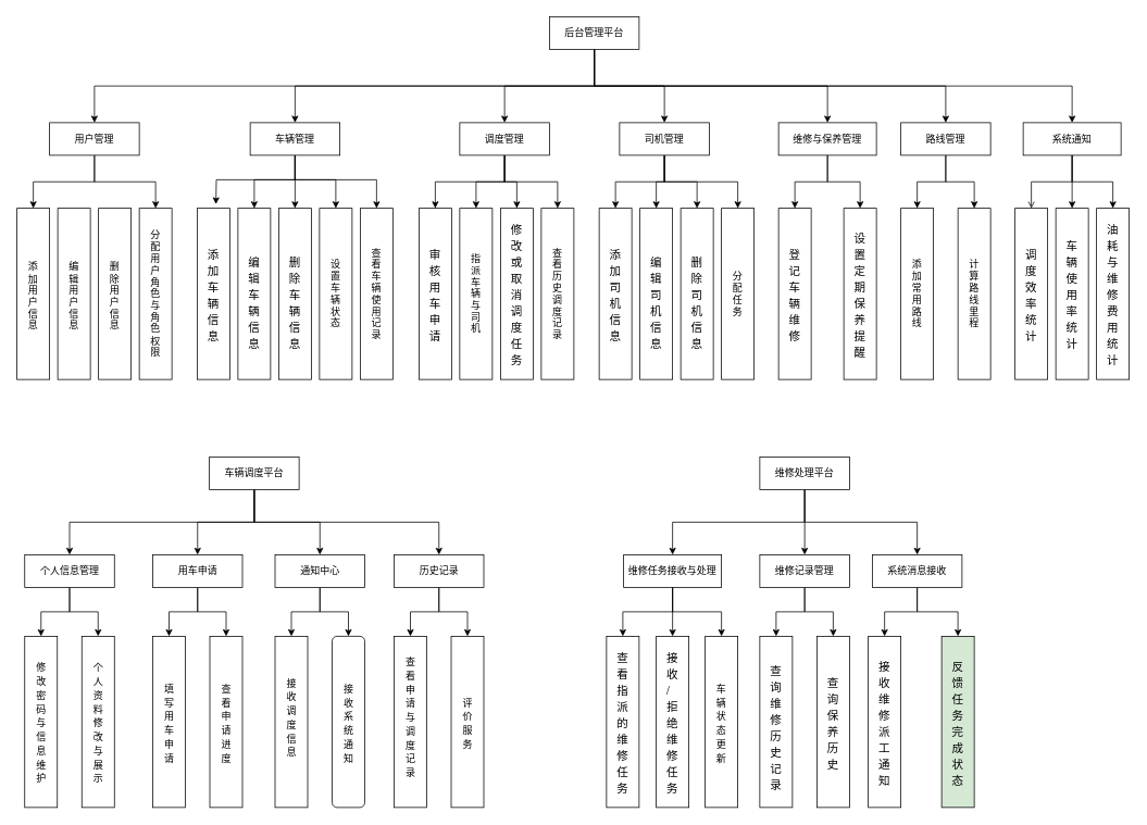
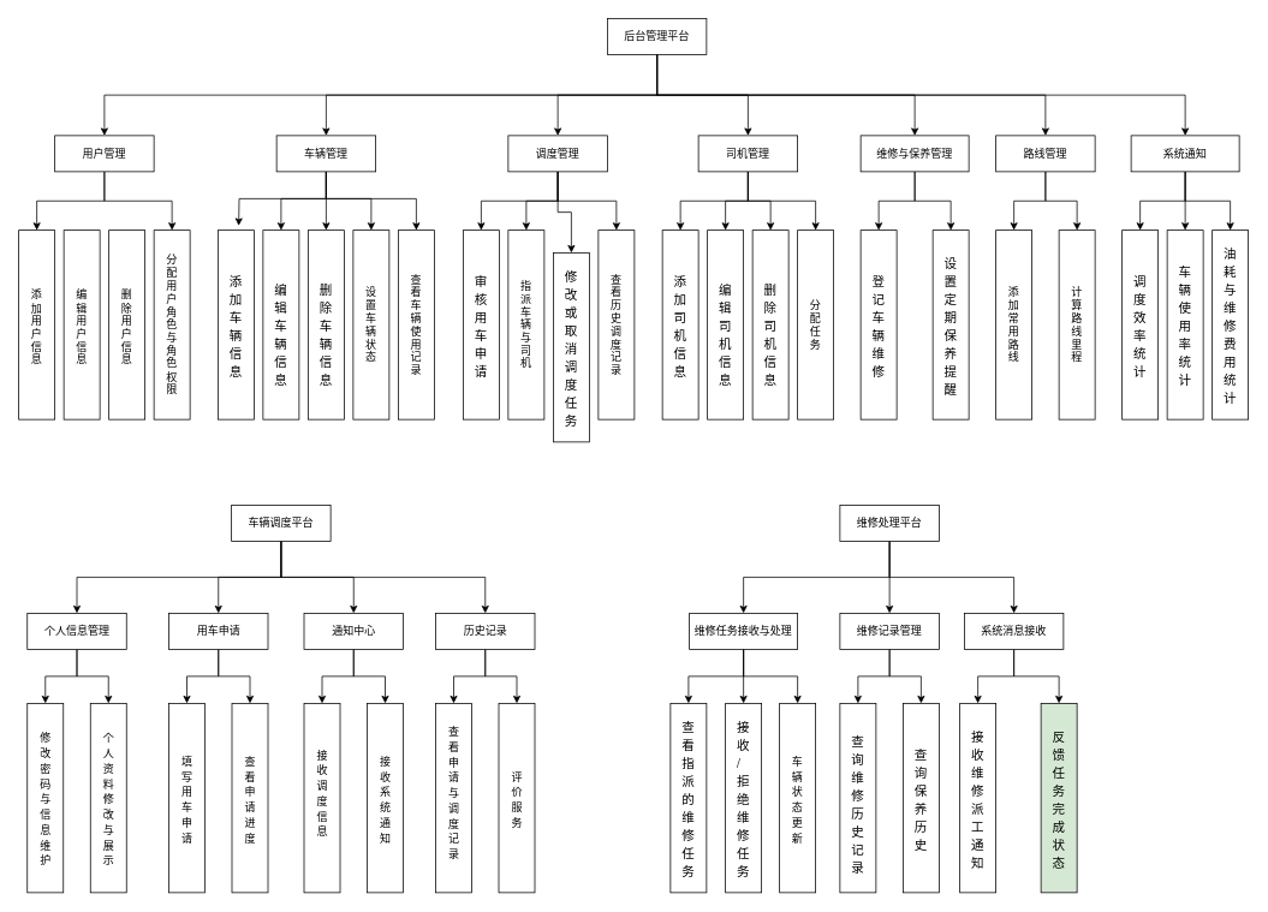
- <mxCell id="27" value="&lt;font style=&quot;vertical-align: inherit;&quot;&gt;&lt;font style=&quot;vertical-align: inherit;&quot;&gt;司机管理&lt;/font&gt;&lt;/font&gt;" style="rounded=0;whiteSpace=wrap;html=1;" parent="1" vertex="1"><mxGeometry x="759" y="150" width="110" height="40" as="geometry" /></mxCell>
+ <mxCell id="27" value="&lt;font style=&quot;vertical-align: inherit;&quot;&gt;&lt;font style=&quot;vertical-align: inherit;&quot;&gt;司机管理&lt;/font&gt;&lt;/font&gt;" style="rounded=0;whiteSpace=wrap;html=1;" parent="1" vertex="1"><mxGeometry x="774" y="150" width="110" height="40" as="geometry" /></mxCell>
- <mxCell id="34" style="edgeStyle=orthogonalEdgeStyle;rounded=0;orthogonalLoop=1;jettySize=auto;html=1;exitX=0.5;exitY=1;exitDx=0;exitDy=0;entryX=0.5;entryY=0;entryDx=0;entryDy=0;endArrow=open;" edge="1" parent="1" source="37" target="60"><mxGeometry relative="1" as="geometry" /></mxCell>
+ <mxCell id="34" style="edgeStyle=orthogonalEdgeStyle;rounded=0;orthogonalLoop=1;jettySize=auto;html=1;exitX=0.5;exitY=1;exitDx=0;exitDy=0;entryX=0.5;entryY=0;entryDx=0;entryDy=0;" edge="1" parent="1" source="37" target="60"><mxGeometry relative="1" as="geometry" /></mxCell>
- <mxCell id="51" value="&lt;p style=&quot;margin: 0px; font-variant-numeric: normal; font-variant-east-asian: normal; font-variant-alternates: normal; font-size-adjust: none; font-kerning: auto; font-optical-sizing: auto; font-feature-settings: normal; font-variation-settings: normal; font-variant-position: normal; font-variant-emoji: normal; font-stretch: normal; font-size: 14px; line-height: normal; font-family: &amp;quot;Helvetica Neue&amp;quot;; text-align: start;&quot; class=&quot;p1&quot;&gt;修&lt;/p&gt;&lt;p style=&quot;margin: 0px; font-variant-numeric: normal; font-variant-east-asian: normal; font-variant-alternates: normal; font-size-adjust: none; font-kerning: auto; font-optical-sizing: auto; font-feature-settings: normal; font-variation-settings: normal; font-variant-position: normal; font-variant-emoji: normal; font-stretch: normal; font-size: 14px; line-height: normal; font-family: &amp;quot;Helvetica Neue&amp;quot;; text-align: start;&quot; class=&quot;p1&quot;&gt;改&lt;/p&gt;&lt;p style=&quot;margin: 0px; font-variant-numeric: normal; font-variant-east-asian: normal; font-variant-alternates: normal; font-size-adjust: none; font-kerning: auto; font-optical-sizing: auto; font-feature-settings: normal; font-variation-settings: normal; font-variant-position: normal; font-variant-emoji: normal; font-stretch: normal; font-size: 14px; line-height: normal; font-family: &amp;quot;Helvetica Neue&amp;quot;; text-align: start;&quot; class=&quot;p1&quot;&gt;或&lt;/p&gt;&lt;p style=&quot;margin: 0px; font-variant-numeric: normal; font-variant-east-asian: normal; font-variant-alternates: normal; font-size-adjust: none; font-kerning: auto; font-optical-sizing: auto; font-feature-settings: normal; font-variation-settings: normal; font-variant-position: normal; font-variant-emoji: normal; font-stretch: normal; font-size: 14px; line-height: normal; font-family: &amp;quot;Helvetica Neue&amp;quot;; text-align: start;&quot; class=&quot;p1&quot;&gt;取&lt;/p&gt;&lt;p style=&quot;margin: 0px; font-variant-numeric: normal; font-variant-east-asian: normal; font-variant-alternates: normal; font-size-adjust: none; font-kerning: auto; font-optical-sizing: auto; font-feature-settings: normal; font-variation-settings: normal; font-variant-position: normal; font-variant-emoji: normal; font-stretch: normal; font-size: 14px; line-height: normal; font-family: &amp;quot;Helvetica Neue&amp;quot;; text-align: start;&quot; class=&quot;p1&quot;&gt;消&lt;/p&gt;&lt;p style=&quot;margin: 0px; font-variant-numeric: normal; font-variant-east-asian: normal; font-variant-alternates: normal; font-size-adjust: none; font-kerning: auto; font-optical-sizing: auto; font-feature-settings: normal; font-variation-settings: normal; font-variant-position: normal; font-variant-emoji: normal; font-stretch: normal; font-size: 14px; line-height: normal; font-family: &amp;quot;Helvetica Neue&amp;quot;; text-align: start;&quot; class=&quot;p1&quot;&gt;调&lt;/p&gt;&lt;p style=&quot;margin: 0px; font-variant-numeric: normal; font-variant-east-asian: normal; font-variant-alternates: normal; font-size-adjust: none; font-kerning: auto; font-optical-sizing: auto; font-feature-settings: normal; font-variation-settings: normal; font-variant-position: normal; font-variant-emoji: normal; font-stretch: normal; font-size: 14px; line-height: normal; font-family: &amp;quot;Helvetica Neue&amp;quot;; text-align: start;&quot; class=&quot;p1&quot;&gt;度&lt;/p&gt;&lt;p style=&quot;margin: 0px; font-variant-numeric: normal; font-variant-east-asian: normal; font-variant-alternates: normal; font-size-adjust: none; font-kerning: auto; font-optical-sizing: auto; font-feature-settings: normal; font-variation-settings: normal; font-variant-position: normal; font-variant-emoji: normal; font-stretch: normal; font-size: 14px; line-height: normal; font-family: &amp;quot;Helvetica Neue&amp;quot;; text-align: start;&quot; class=&quot;p1&quot;&gt;任&lt;/p&gt;&lt;p style=&quot;margin: 0px; font-variant-numeric: normal; font-variant-east-asian: normal; font-variant-alternates: normal; font-size-adjust: none; font-kerning: auto; font-optical-sizing: auto; font-feature-settings: normal; font-variation-settings: normal; font-variant-position: normal; font-variant-emoji: normal; font-stretch: normal; font-size: 14px; line-height: normal; font-family: &amp;quot;Helvetica Neue&amp;quot;; text-align: start;&quot; class=&quot;p1&quot;&gt;务&lt;/p&gt;" style="rounded=0;whiteSpace=wrap;html=1;" vertex="1" parent="1"><mxGeometry x="613" y="255" width="40" height="210" as="geometry" /></mxCell>
+ <mxCell id="51" value="&lt;p style=&quot;margin: 0px; font-variant-numeric: normal; font-variant-east-asian: normal; font-variant-alternates: normal; font-size-adjust: none; font-kerning: auto; font-optical-sizing: auto; font-feature-settings: normal; font-variation-settings: normal; font-variant-position: normal; font-variant-emoji: normal; font-stretch: normal; font-size: 14px; line-height: normal; font-family: &amp;quot;Helvetica Neue&amp;quot;; text-align: start;&quot; class=&quot;p1&quot;&gt;修&lt;/p&gt;&lt;p style=&quot;margin: 0px; font-variant-numeric: normal; font-variant-east-asian: normal; font-variant-alternates: normal; font-size-adjust: none; font-kerning: auto; font-optical-sizing: auto; font-feature-settings: normal; font-variation-settings: normal; font-variant-position: normal; font-variant-emoji: normal; font-stretch: normal; font-size: 14px; line-height: normal; font-family: &amp;quot;Helvetica Neue&amp;quot;; text-align: start;&quot; class=&quot;p1&quot;&gt;改&lt;/p&gt;&lt;p style=&quot;margin: 0px; font-variant-numeric: normal; font-variant-east-asian: normal; font-variant-alternates: normal; font-size-adjust: none; font-kerning: auto; font-optical-sizing: auto; font-feature-settings: normal; font-variation-settings: normal; font-variant-position: normal; font-variant-emoji: normal; font-stretch: normal; font-size: 14px; line-height: normal; font-family: &amp;quot;Helvetica Neue&amp;quot;; text-align: start;&quot; class=&quot;p1&quot;&gt;或&lt;/p&gt;&lt;p style=&quot;margin: 0px; font-variant-numeric: normal; font-variant-east-asian: normal; font-variant-alternates: normal; font-size-adjust: none; font-kerning: auto; font-optical-sizing: auto; font-feature-settings: normal; font-variation-settings: normal; font-variant-position: normal; font-variant-emoji: normal; font-stretch: normal; font-size: 14px; line-height: normal; font-family: &amp;quot;Helvetica Neue&amp;quot;; text-align: start;&quot; class=&quot;p1&quot;&gt;取&lt;/p&gt;&lt;p style=&quot;margin: 0px; font-variant-numeric: normal; font-variant-east-asian: normal; font-variant-alternates: normal; font-size-adjust: none; font-kerning: auto; font-optical-sizing: auto; font-feature-settings: normal; font-variation-settings: normal; font-variant-position: normal; font-variant-emoji: normal; font-stretch: normal; font-size: 14px; line-height: normal; font-family: &amp;quot;Helvetica Neue&amp;quot;; text-align: start;&quot; class=&quot;p1&quot;&gt;消&lt;/p&gt;&lt;p style=&quot;margin: 0px; font-variant-numeric: normal; font-variant-east-asian: normal; font-variant-alternates: normal; font-size-adjust: none; font-kerning: auto; font-optical-sizing: auto; font-feature-settings: normal; font-variation-settings: normal; font-variant-position: normal; font-variant-emoji: normal; font-stretch: normal; font-size: 14px; line-height: normal; font-family: &amp;quot;Helvetica Neue&amp;quot;; text-align: start;&quot; class=&quot;p1&quot;&gt;调&lt;/p&gt;&lt;p style=&quot;margin: 0px; font-variant-numeric: normal; font-variant-east-asian: normal; font-variant-alternates: normal; font-size-adjust: none; font-kerning: auto; font-optical-sizing: auto; font-feature-settings: normal; font-variation-settings: normal; font-variant-position: normal; font-variant-emoji: normal; font-stretch: normal; font-size: 14px; line-height: normal; font-family: &amp;quot;Helvetica Neue&amp;quot;; text-align: start;&quot; class=&quot;p1&quot;&gt;度&lt;/p&gt;&lt;p style=&quot;margin: 0px; font-variant-numeric: normal; font-variant-east-asian: normal; font-variant-alternates: normal; font-size-adjust: none; font-kerning: auto; font-optical-sizing: auto; font-feature-settings: normal; font-variation-settings: normal; font-variant-position: normal; font-variant-emoji: normal; font-stretch: normal; font-size: 14px; line-height: normal; font-family: &amp;quot;Helvetica Neue&amp;quot;; text-align: start;&quot; class=&quot;p1&quot;&gt;任&lt;/p&gt;&lt;p style=&quot;margin: 0px; font-variant-numeric: normal; font-variant-east-asian: normal; font-variant-alternates: normal; font-size-adjust: none; font-kerning: auto; font-optical-sizing: auto; font-feature-settings: normal; font-variation-settings: normal; font-variant-position: normal; font-variant-emoji: normal; font-stretch: normal; font-size: 14px; line-height: normal; font-family: &amp;quot;Helvetica Neue&amp;quot;; text-align: start;&quot; class=&quot;p1&quot;&gt;务&lt;/p&gt;" style="rounded=0;whiteSpace=wrap;html=1;" vertex="1" parent="1"><mxGeometry x="613" y="280" width="40" height="210" as="geometry" /></mxCell>
- <mxCell id="85" value="&lt;p style=&quot;text-align: center; margin: 0px; font-variant-numeric: normal; font-variant-east-asian: normal; font-variant-alternates: normal; font-size-adjust: none; font-kerning: auto; font-optical-sizing: auto; font-feature-settings: normal; font-variation-settings: normal; font-variant-position: normal; font-variant-emoji: normal; font-stretch: normal; line-height: normal;&quot; class=&quot;p1&quot;&gt;接&lt;/p&gt;&lt;p style=&quot;text-align: center; margin: 0px; font-variant-numeric: normal; font-variant-east-asian: normal; font-variant-alternates: normal; font-size-adjust: none; font-kerning: auto; font-optical-sizing: auto; font-feature-settings: normal; font-variation-settings: normal; font-variant-position: normal; font-variant-emoji: normal; font-stretch: normal; line-height: normal;&quot; class=&quot;p1&quot;&gt;收&lt;/p&gt;&lt;p style=&quot;text-align: center; margin: 0px; font-variant-numeric: normal; font-variant-east-asian: normal; font-variant-alternates: normal; font-size-adjust: none; font-kerning: auto; font-optical-sizing: auto; font-feature-settings: normal; font-variation-settings: normal; font-variant-position: normal; font-variant-emoji: normal; font-stretch: normal; line-height: normal;&quot; class=&quot;p1&quot;&gt;系&lt;/p&gt;&lt;p style=&quot;text-align: center; margin: 0px; font-variant-numeric: normal; font-variant-east-asian: normal; font-variant-alternates: normal; font-size-adjust: none; font-kerning: auto; font-optical-sizing: auto; font-feature-settings: normal; font-variation-settings: normal; font-variant-position: normal; font-variant-emoji: normal; font-stretch: normal; line-height: normal;&quot; class=&quot;p1&quot;&gt;统&lt;/p&gt;&lt;p style=&quot;text-align: center; margin: 0px; font-variant-numeric: normal; font-variant-east-asian: normal; font-variant-alternates: normal; font-size-adjust: none; font-kerning: auto; font-optical-sizing: auto; font-feature-settings: normal; font-variation-settings: normal; font-variant-position: normal; font-variant-emoji: normal; font-stretch: normal; line-height: normal;&quot; class=&quot;p1&quot;&gt;通&lt;/p&gt;&lt;p style=&quot;text-align: center; margin: 0px; font-variant-numeric: normal; font-variant-east-asian: normal; font-variant-alternates: normal; font-size-adjust: none; font-kerning: auto; font-optical-sizing: auto; font-feature-settings: normal; font-variation-settings: normal; font-variant-position: normal; font-variant-emoji: normal; font-stretch: normal; line-height: normal;&quot; class=&quot;p1&quot;&gt;知&lt;/p&gt;" style="whiteSpace=wrap;html=1;rounded=1;" vertex="1" parent="1"><mxGeometry x="406.5" y="780" width="40" height="210" as="geometry" /></mxCell>
+ <mxCell id="85" value="&lt;p style=&quot;text-align: center; margin: 0px; font-variant-numeric: normal; font-variant-east-asian: normal; font-variant-alternates: normal; font-size-adjust: none; font-kerning: auto; font-optical-sizing: auto; font-feature-settings: normal; font-variation-settings: normal; font-variant-position: normal; font-variant-emoji: normal; font-stretch: normal; line-height: normal;&quot; class=&quot;p1&quot;&gt;接&lt;/p&gt;&lt;p style=&quot;text-align: center; margin: 0px; font-variant-numeric: normal; font-variant-east-asian: normal; font-variant-alternates: normal; font-size-adjust: none; font-kerning: auto; font-optical-sizing: auto; font-feature-settings: normal; font-variation-settings: normal; font-variant-position: normal; font-variant-emoji: normal; font-stretch: normal; line-height: normal;&quot; class=&quot;p1&quot;&gt;收&lt;/p&gt;&lt;p style=&quot;text-align: center; margin: 0px; font-variant-numeric: normal; font-variant-east-asian: normal; font-variant-alternates: normal; font-size-adjust: none; font-kerning: auto; font-optical-sizing: auto; font-feature-settings: normal; font-variation-settings: normal; font-variant-position: normal; font-variant-emoji: normal; font-stretch: normal; line-height: normal;&quot; class=&quot;p1&quot;&gt;系&lt;/p&gt;&lt;p style=&quot;text-align: center; margin: 0px; font-variant-numeric: normal; font-variant-east-asian: normal; font-variant-alternates: normal; font-size-adjust: none; font-kerning: auto; font-optical-sizing: auto; font-feature-settings: normal; font-variation-settings: normal; font-variant-position: normal; font-variant-emoji: normal; font-stretch: normal; line-height: normal;&quot; class=&quot;p1&quot;&gt;统&lt;/p&gt;&lt;p style=&quot;text-align: center; margin: 0px; font-variant-numeric: normal; font-variant-east-asian: normal; font-variant-alternates: normal; font-size-adjust: none; font-kerning: auto; font-optical-sizing: auto; font-feature-settings: normal; font-variation-settings: normal; font-variant-position: normal; font-variant-emoji: normal; font-stretch: normal; line-height: normal;&quot; class=&quot;p1&quot;&gt;通&lt;/p&gt;&lt;p style=&quot;text-align: center; margin: 0px; font-variant-numeric: normal; font-variant-east-asian: normal; font-variant-alternates: normal; font-size-adjust: none; font-kerning: auto; font-optical-sizing: auto; font-feature-settings: normal; font-variation-settings: normal; font-variant-position: normal; font-variant-emoji: normal; font-stretch: normal; line-height: normal;&quot; class=&quot;p1&quot;&gt;知&lt;/p&gt;" style="rounded=0;whiteSpace=wrap;html=1;" vertex="1" parent="1"><mxGeometry x="406.5" y="780" width="40" height="210" as="geometry" /></mxCell>
